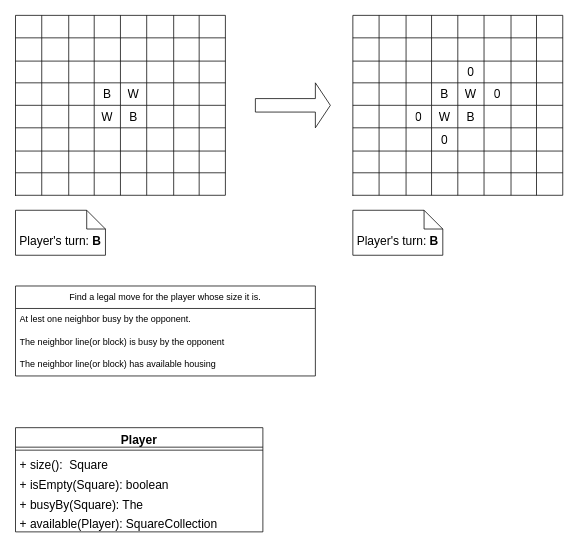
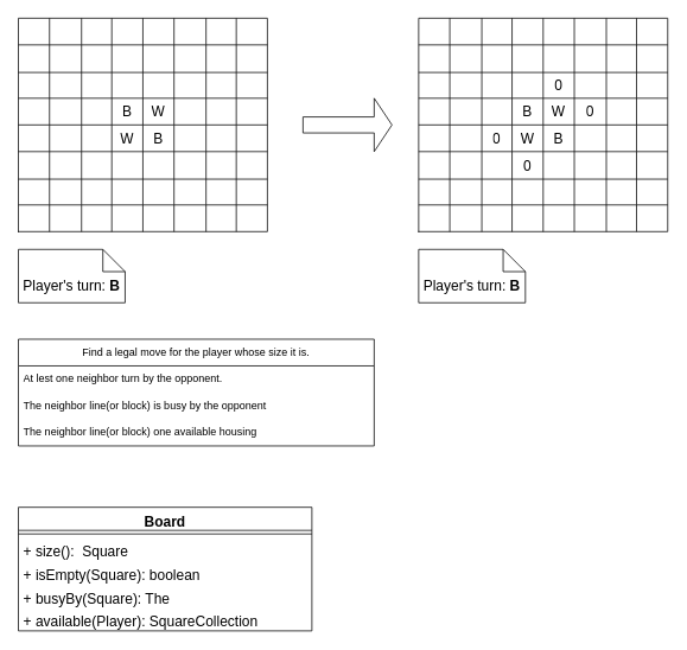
- <mxCell id="158" value="At lest one neighbor busy by the opponent." style="text;strokeColor=none;fillColor=none;align=left;verticalAlign=middle;spacingLeft=4;spacingRight=4;overflow=hidden;points=[[0,0.5],[1,0.5]];portConstraint=eastwest;rotatable=0;whiteSpace=wrap;html=1;" vertex="1" parent="157"><mxGeometry y="30" width="400" height="30" as="geometry" /></mxCell>
+ <mxCell id="158" value="At lest one neighbor turn by the opponent." style="text;strokeColor=none;fillColor=none;align=left;verticalAlign=middle;spacingLeft=4;spacingRight=4;overflow=hidden;points=[[0,0.5],[1,0.5]];portConstraint=eastwest;rotatable=0;whiteSpace=wrap;html=1;" vertex="1" parent="157"><mxGeometry y="30" width="400" height="30" as="geometry" /></mxCell>
- <mxCell id="160" value="The neighbor line(or block) has available housing" style="text;strokeColor=none;fillColor=none;align=left;verticalAlign=middle;spacingLeft=4;spacingRight=4;overflow=hidden;points=[[0,0.5],[1,0.5]];portConstraint=eastwest;rotatable=0;whiteSpace=wrap;html=1;" vertex="1" parent="157"><mxGeometry y="90" width="400" height="30" as="geometry" /></mxCell>
+ <mxCell id="160" value="The neighbor line(or block) one available housing" style="text;strokeColor=none;fillColor=none;align=left;verticalAlign=middle;spacingLeft=4;spacingRight=4;overflow=hidden;points=[[0,0.5],[1,0.5]];portConstraint=eastwest;rotatable=0;whiteSpace=wrap;html=1;" vertex="1" parent="157"><mxGeometry y="90" width="400" height="30" as="geometry" /></mxCell>
- <mxCell id="151" value="Player" style="swimlane;fontStyle=1;align=center;verticalAlign=top;childLayout=stackLayout;horizontal=1;startSize=26;horizontalStack=0;resizeParent=1;resizeParentMax=0;resizeLast=0;collapsible=1;marginBottom=0;fontSize=16;" parent="1" vertex="1"><mxGeometry x="20" y="570" width="330" height="139" as="geometry" /></mxCell>
+ <mxCell id="151" value="Board" style="swimlane;fontStyle=1;align=center;verticalAlign=top;childLayout=stackLayout;horizontal=1;startSize=26;horizontalStack=0;resizeParent=1;resizeParentMax=0;resizeLast=0;collapsible=1;marginBottom=0;fontSize=16;" parent="1" vertex="1"><mxGeometry x="20" y="570" width="330" height="139" as="geometry" /></mxCell>
